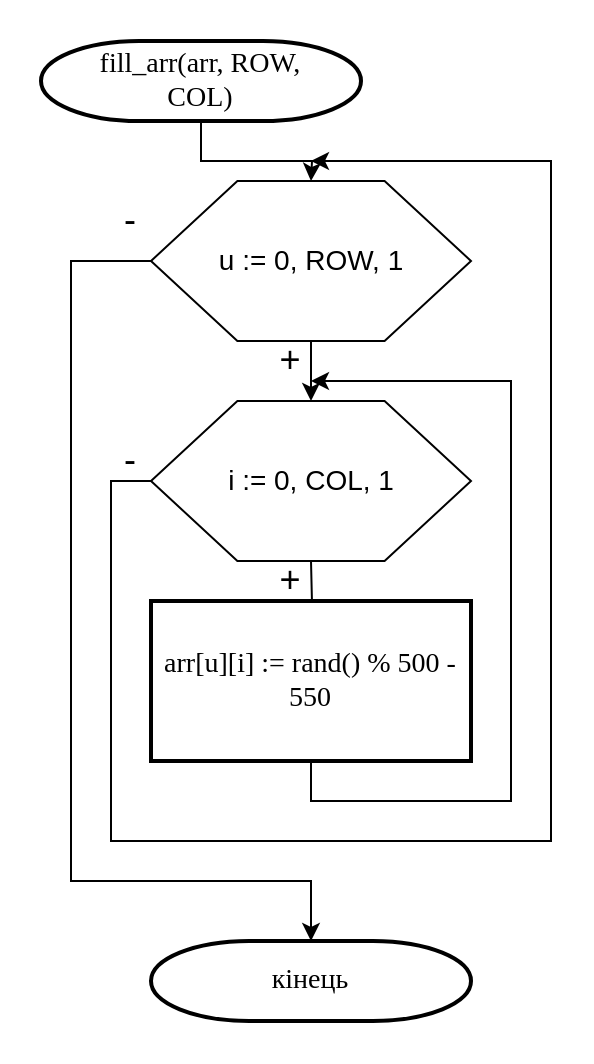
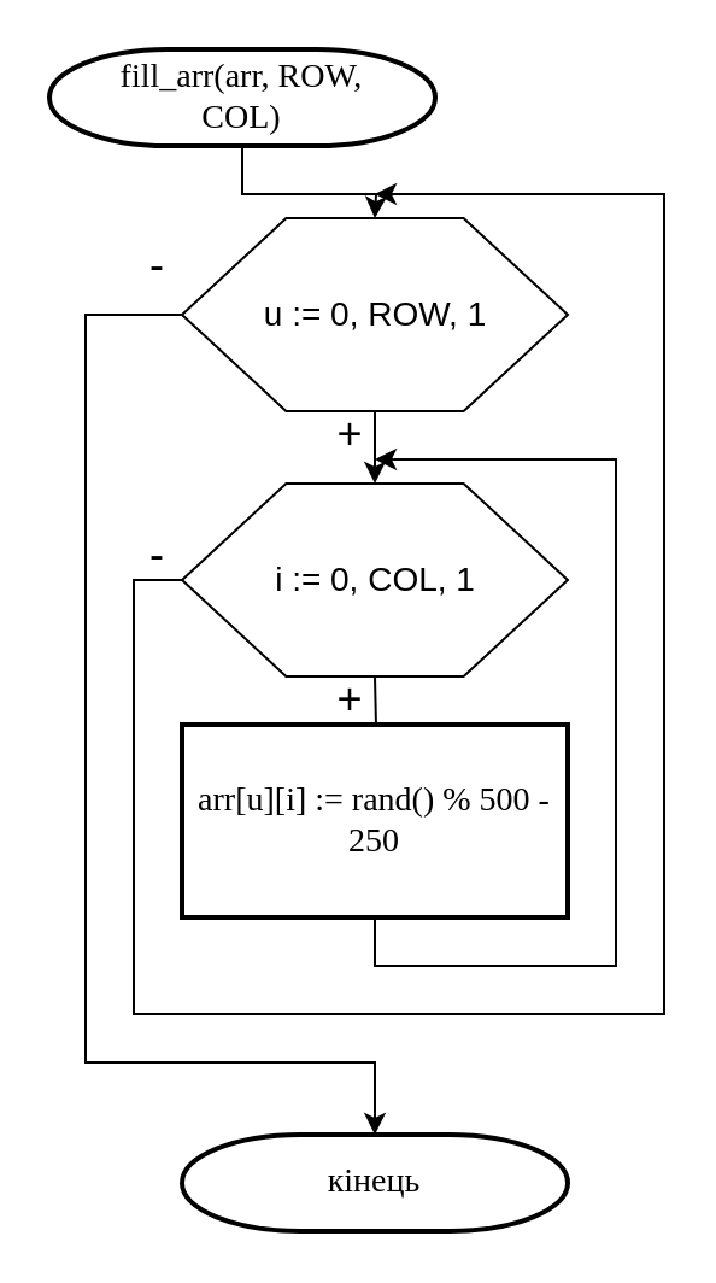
- <mxCell id="7" value="&lt;span lang=&quot;EN-US&quot; style=&quot;font-family: &amp;#34;times new roman&amp;#34; , serif&quot;&gt;&lt;font style=&quot;font-size: 14px&quot;&gt;arr[u][i] := rand() % 500 - 550&lt;/font&gt;&lt;/span&gt;" style="whiteSpace=wrap;html=1;strokeWidth=2;" vertex="1" parent="1"><mxGeometry x="75" y="300" width="160" height="80" as="geometry" /></mxCell>
+ <mxCell id="7" value="&lt;span lang=&quot;EN-US&quot; style=&quot;font-family: &amp;#34;times new roman&amp;#34; , serif&quot;&gt;&lt;font style=&quot;font-size: 14px&quot;&gt;arr[u][i] := rand() % 500 - 250&lt;/font&gt;&lt;/span&gt;" style="whiteSpace=wrap;html=1;strokeWidth=2;" vertex="1" parent="1"><mxGeometry x="75" y="300" width="160" height="80" as="geometry" /></mxCell>
